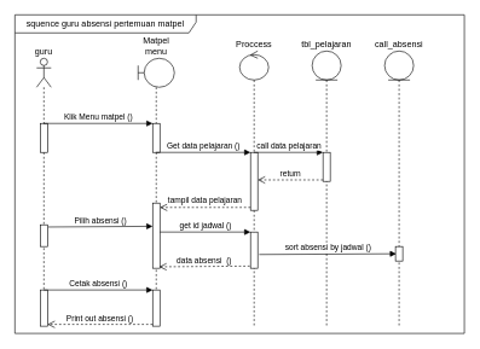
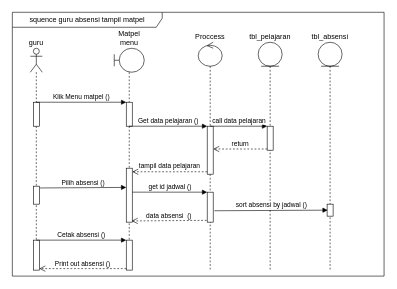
- <mxCell id="15" value="squence guru absensi pertemuan matpel" style="shape=umlFrame;whiteSpace=wrap;html=1;width=250;height=25;" parent="1" vertex="1"><mxGeometry x="20" y="20" width="620" height="440" as="geometry" /></mxCell>
+ <mxCell id="15" value="squence guru absensi tampil matpel" style="shape=umlFrame;whiteSpace=wrap;html=1;width=250;height=25;" parent="1" vertex="1"><mxGeometry x="20" y="20" width="620" height="440" as="geometry" /></mxCell>
- <mxCell id="21" value="call_absensi" style="shape=umlLifeline;participant=umlEntity;perimeter=lifelinePerimeter;whiteSpace=wrap;html=1;container=1;collapsible=0;recursiveResize=0;verticalAlign=bottom;spacingTop=36;outlineConnect=0;fontSize=12;labelPosition=center;verticalLabelPosition=top;align=center;" parent="1" vertex="1"><mxGeometry x="530" y="70" width="40" height="380" as="geometry" /></mxCell>
+ <mxCell id="21" value="tbl_absensi" style="shape=umlLifeline;participant=umlEntity;perimeter=lifelinePerimeter;whiteSpace=wrap;html=1;container=1;collapsible=0;recursiveResize=0;verticalAlign=bottom;spacingTop=36;outlineConnect=0;fontSize=12;labelPosition=center;verticalLabelPosition=top;align=center;" parent="1" vertex="1"><mxGeometry x="530" y="70" width="40" height="380" as="geometry" /></mxCell>
